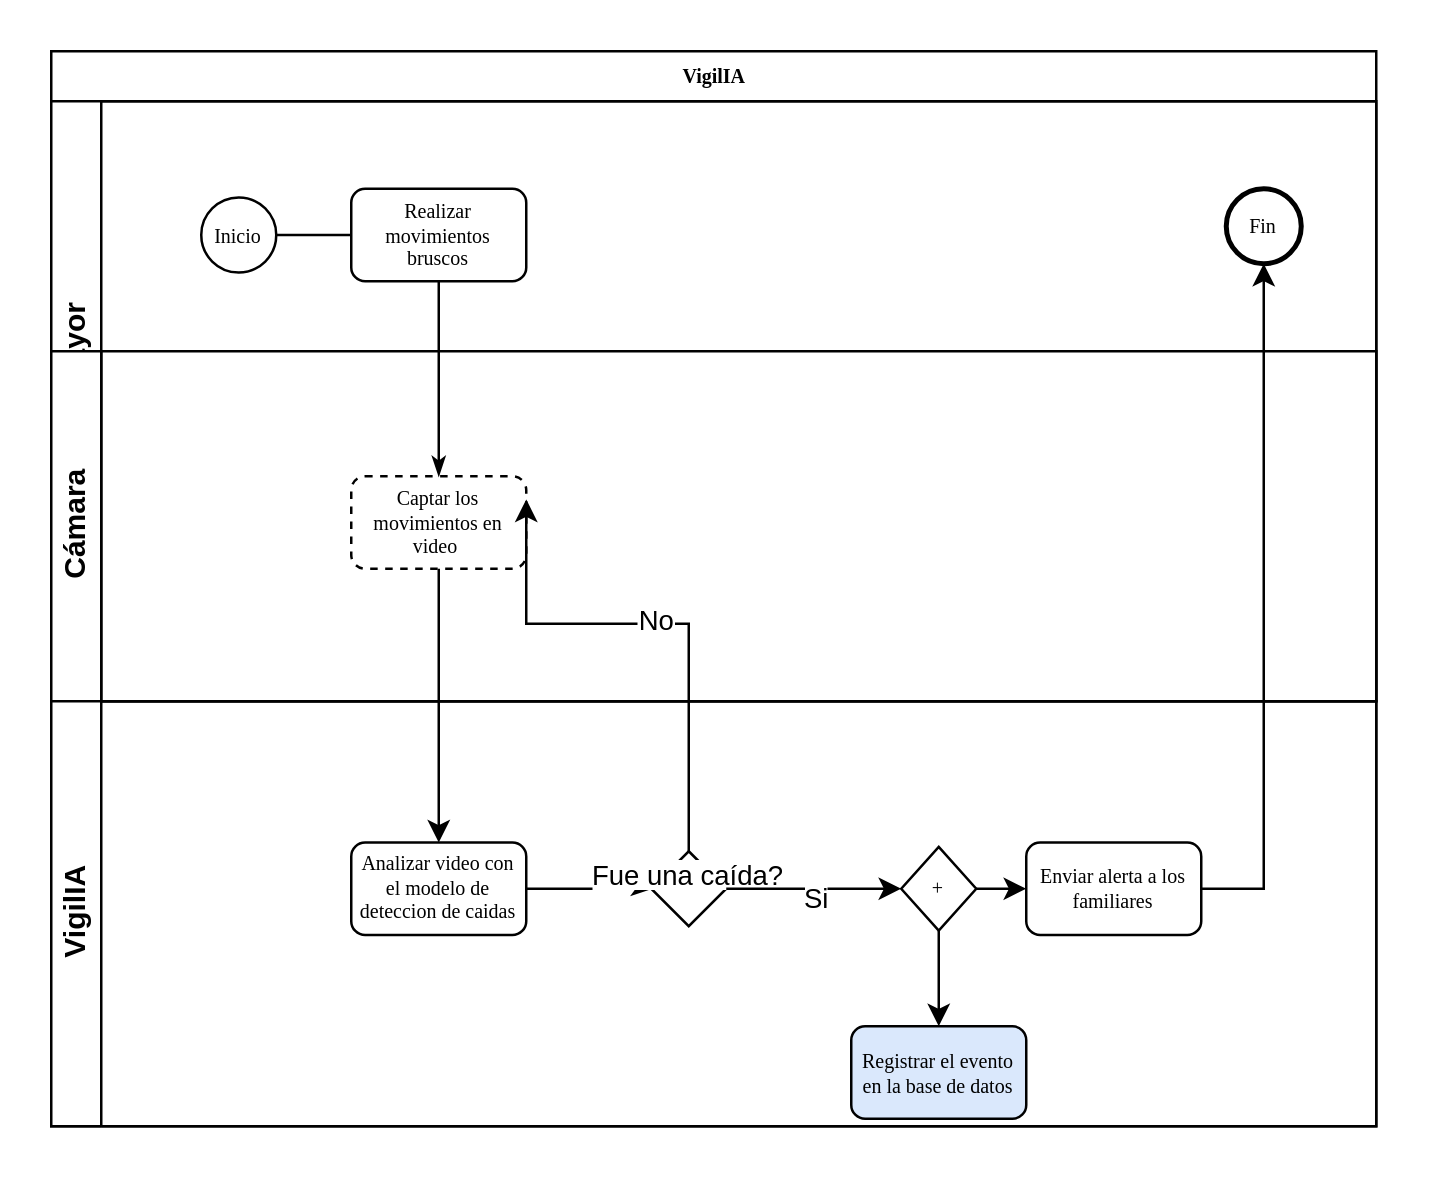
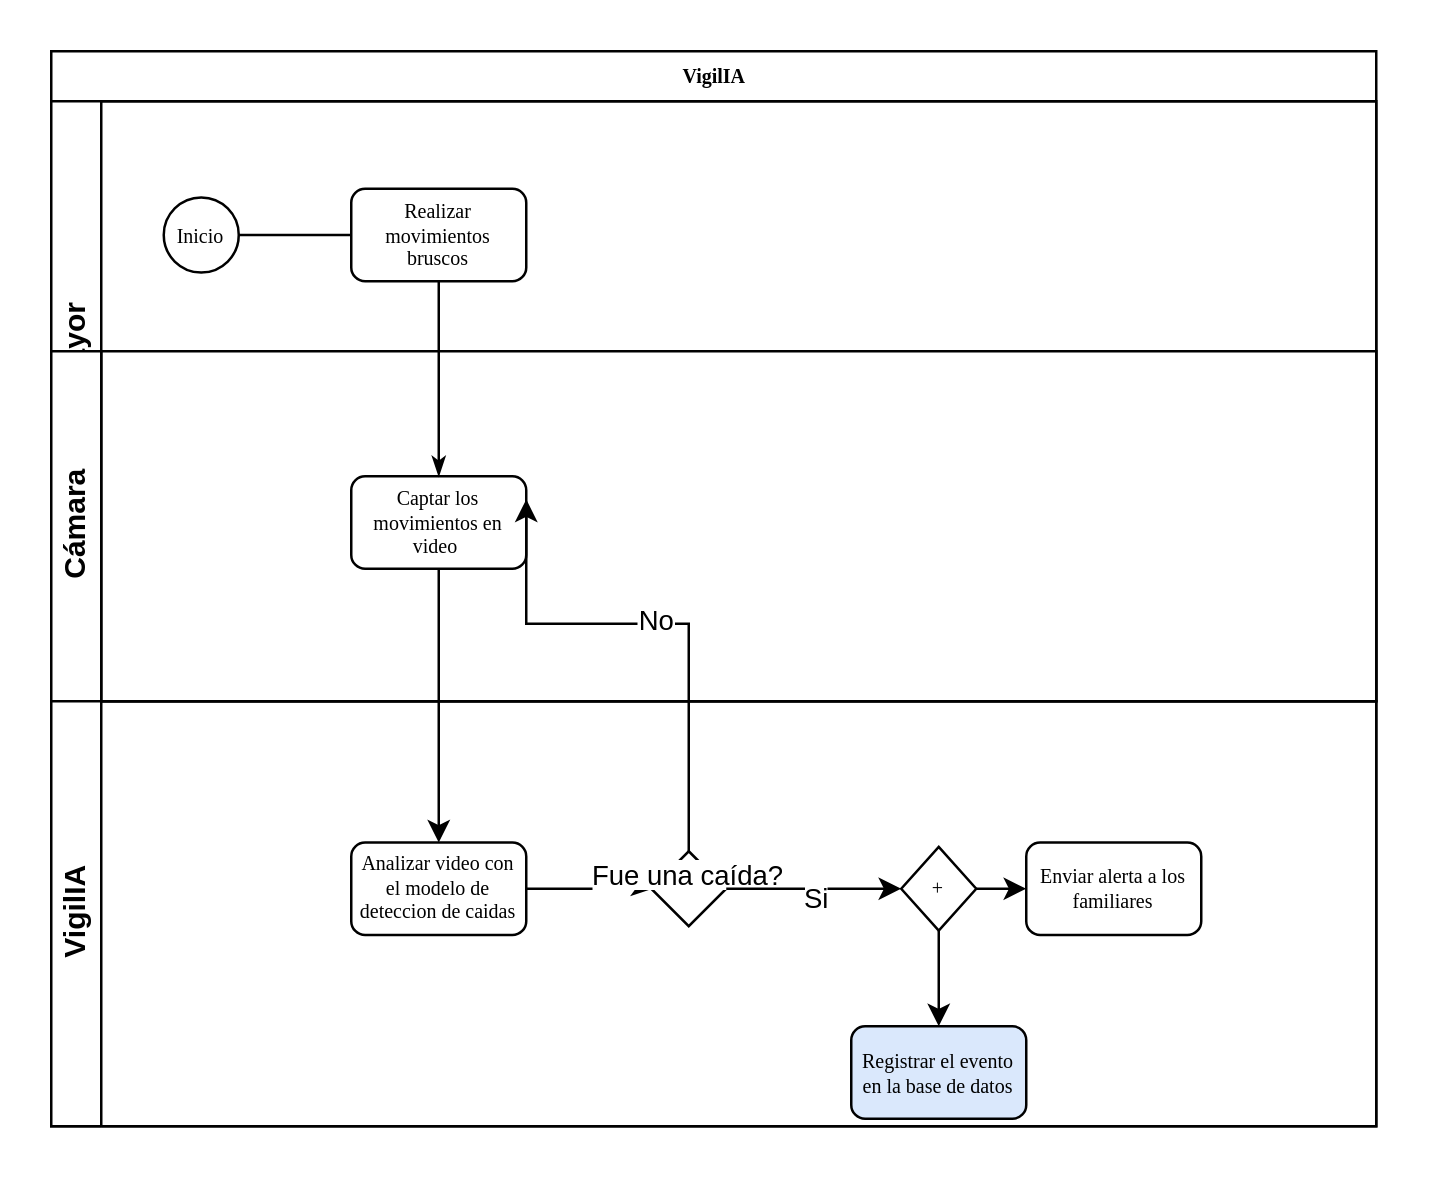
- <mxCell id="7" value="Fin" style="ellipse;whiteSpace=wrap;html=1;rounded=0;shadow=0;labelBackgroundColor=none;strokeWidth=2;fontFamily=Verdana;fontSize=8;align=center;" vertex="1" parent="3"><mxGeometry x="470" y="35" width="30" height="30" as="geometry" /></mxCell>
- <mxCell id="5" value="Inicio" style="ellipse;whiteSpace=wrap;html=1;rounded=0;shadow=0;labelBackgroundColor=none;strokeWidth=1;fontFamily=Verdana;fontSize=8;align=center;" vertex="1" parent="3"><mxGeometry x="60" y="38.5" width="30" height="30" as="geometry" /></mxCell>
+ <mxCell id="5" value="Inicio" style="ellipse;whiteSpace=wrap;html=1;rounded=0;shadow=0;labelBackgroundColor=none;strokeWidth=1;fontFamily=Verdana;fontSize=8;align=center;" vertex="1" parent="3"><mxGeometry x="45" y="38.5" width="30" height="30" as="geometry" /></mxCell>
- <mxCell id="9" value="Captar los movimientos en video&amp;nbsp;" style="rounded=1;whiteSpace=wrap;html=1;shadow=0;labelBackgroundColor=none;strokeWidth=1;fontFamily=Verdana;fontSize=8;align=center;dashed=1;" vertex="1" parent="8"><mxGeometry x="120" y="50.0" width="70" height="37" as="geometry" /></mxCell>
+ <mxCell id="9" value="Captar los movimientos en video&amp;nbsp;" style="rounded=1;whiteSpace=wrap;html=1;shadow=0;labelBackgroundColor=none;strokeWidth=1;fontFamily=Verdana;fontSize=8;align=center;" vertex="1" parent="8"><mxGeometry x="120" y="50.0" width="70" height="37" as="geometry" /></mxCell>
- <mxCell id="25" style="edgeStyle=orthogonalEdgeStyle;rounded=0;orthogonalLoop=1;jettySize=auto;html=1;exitX=1;exitY=0.5;exitDx=0;exitDy=0;entryX=0.5;entryY=1;entryDx=0;entryDy=0;" edge="1" parent="2" source="18" target="7"><mxGeometry relative="1" as="geometry" /></mxCell>
